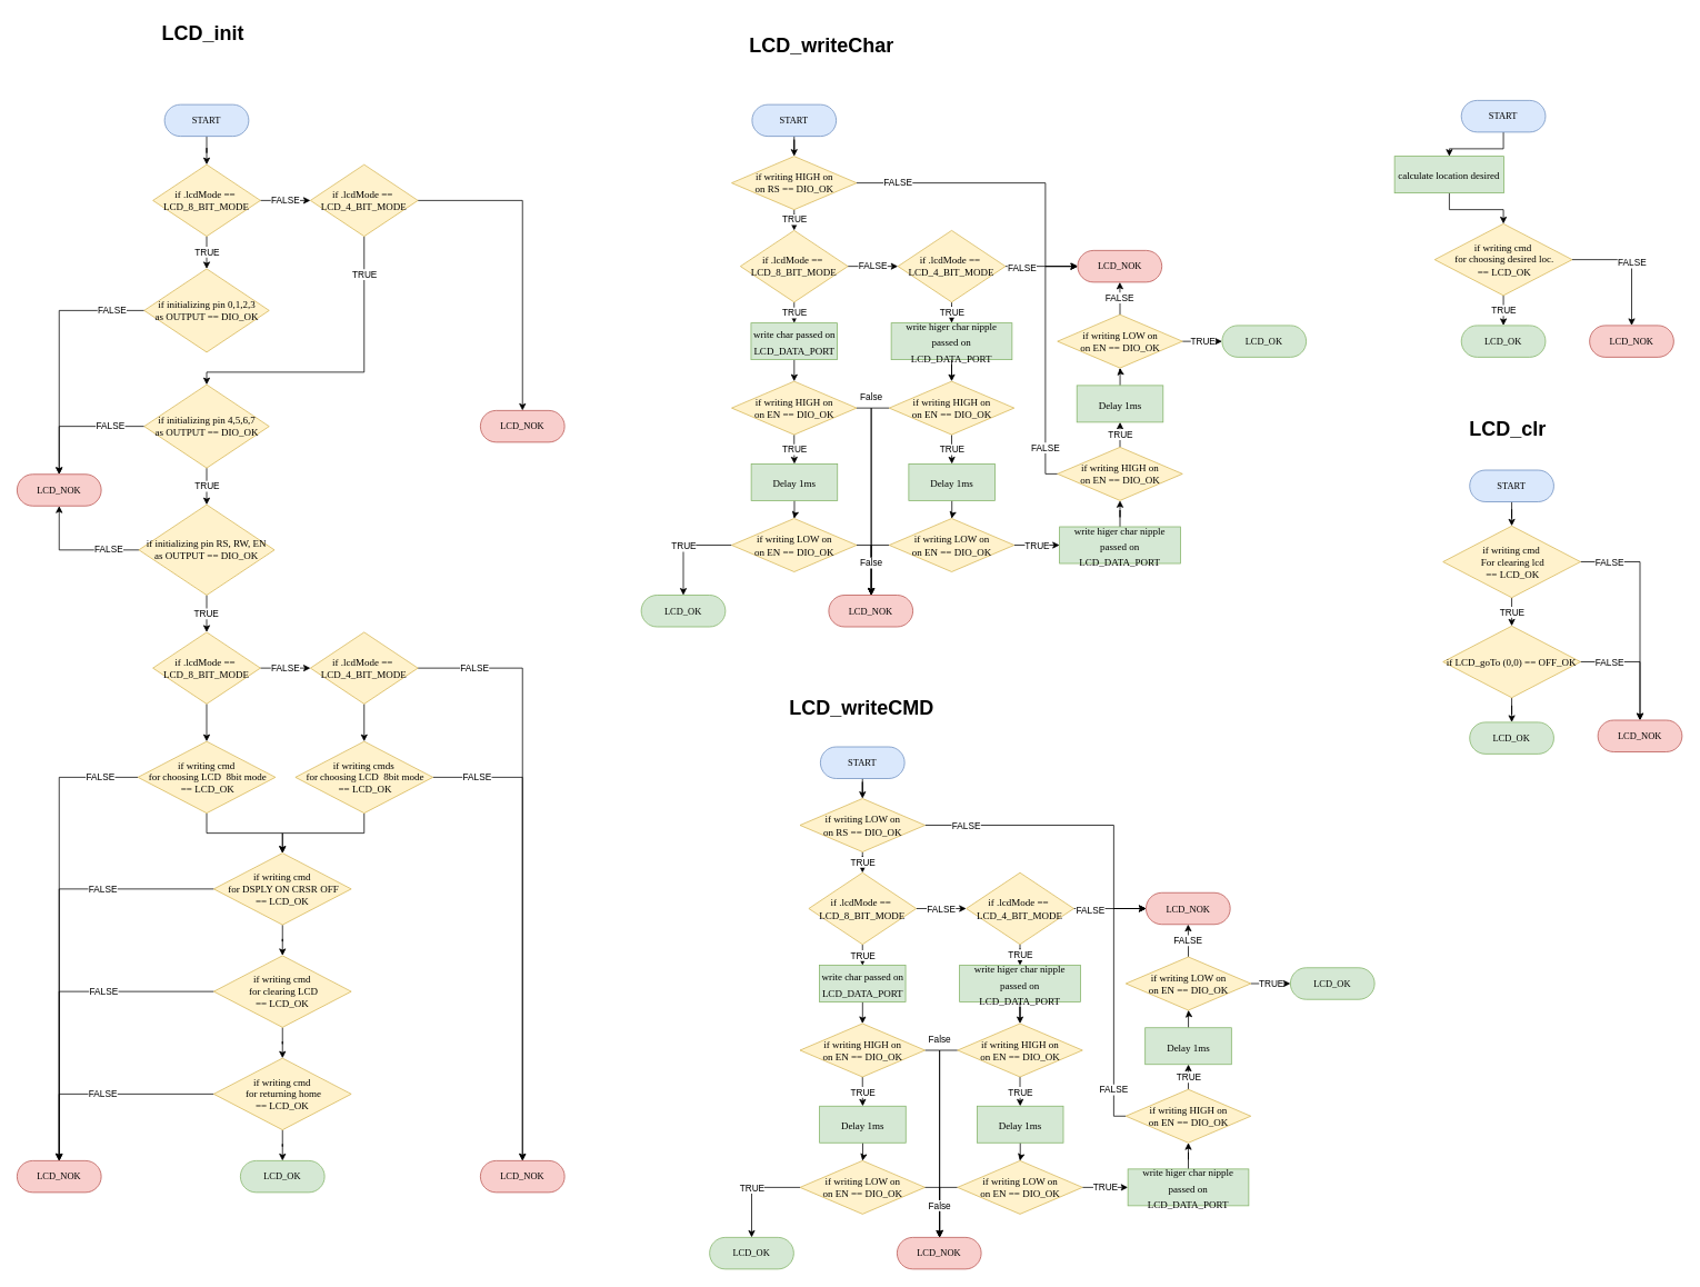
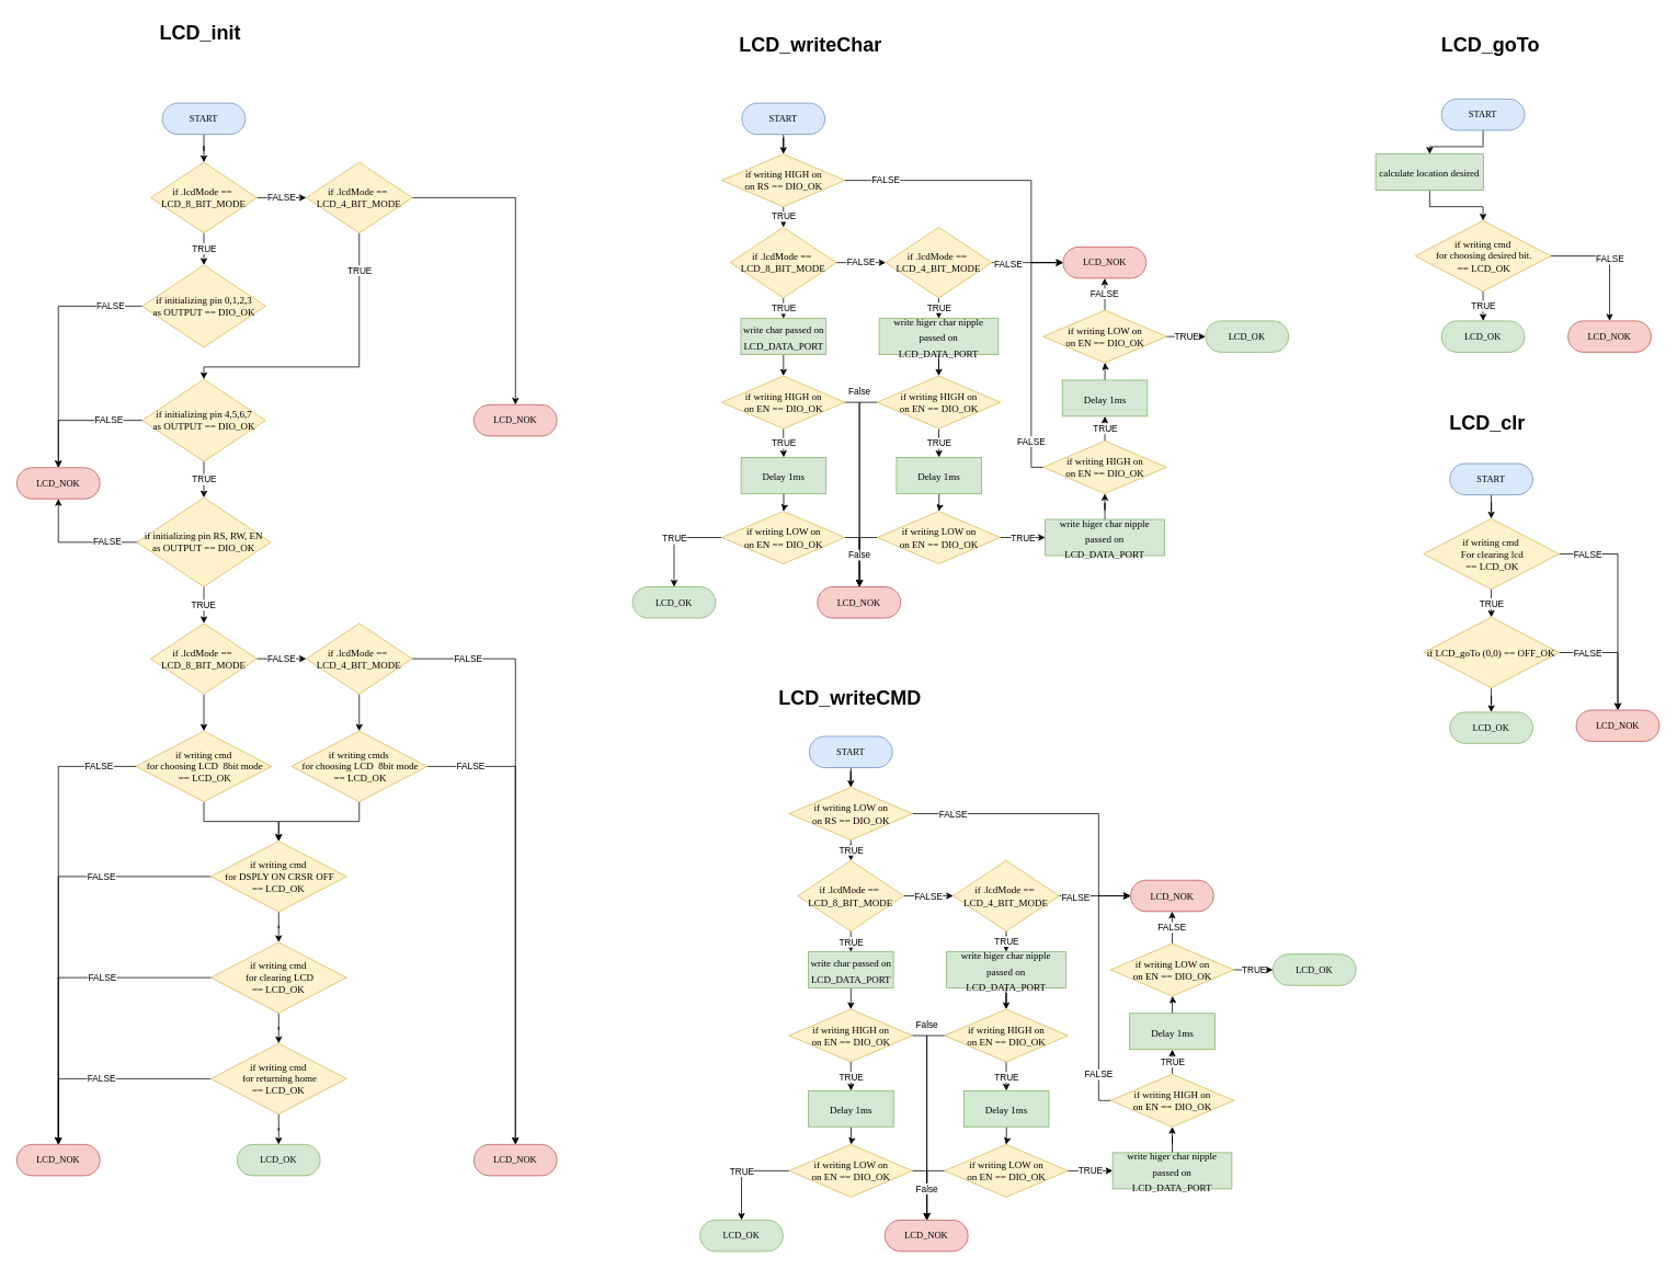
+ <mxCell id="157" value="&lt;h1&gt;LCD_goTo&lt;/h1&gt;" style="text;html=1;strokeColor=none;fillColor=none;spacing=5;spacingTop=-20;whiteSpace=wrap;overflow=hidden;rounded=0;" vertex="1" parent="1"><mxGeometry x="1747.63" y="34" width="132.37" height="42" as="geometry" /></mxCell>
- <mxCell id="140" value="if writing cmd&lt;br&gt;&amp;nbsp;for choosing desired loc.&lt;br&gt;&amp;nbsp;== LCD_OK" style="vsdxID=219;fillColor=#fff2cc;shape=stencil(UzV2Ls5ILEhVNTIoLinKz04tz0wpyVA1dlE1MsrMy0gtyiwBslSNXVWNndPyi1LTi/JL81Ig/IJEkEoQKze/DGRCBUSfAUiHkUElhGcK4bpBVOZk5iGpNEVVikeloQHZpsK0YlWLz1QgA+HFtMycHEgIIcujBwlQCBKcxq4A);strokeColor=#d6b656;spacingTop=-1;spacingBottom=-1;spacingLeft=-1;spacingRight=-1;points=[[0,0.5,0],[1,0.5,0],[0.5,0,0],[0.5,1,0]];labelBackgroundColor=none;rounded=1;html=1;whiteSpace=wrap;fontFamily=Calibri;" vertex="1" parent="1"><mxGeometry x="1721.12" y="268" width="165" height="86" as="geometry" /></mxCell>
+ <mxCell id="140" value="if writing cmd&lt;br&gt;&amp;nbsp;for choosing desired bit.&lt;br&gt;&amp;nbsp;== LCD_OK" style="vsdxID=219;fillColor=#fff2cc;shape=stencil(UzV2Ls5ILEhVNTIoLinKz04tz0wpyVA1dlE1MsrMy0gtyiwBslSNXVWNndPyi1LTi/JL81Ig/IJEkEoQKze/DGRCBUSfAUiHkUElhGcK4bpBVOZk5iGpNEVVikeloQHZpsK0YlWLz1QgA+HFtMycHEgIIcujBwlQCBKcxq4A);strokeColor=#d6b656;spacingTop=-1;spacingBottom=-1;spacingLeft=-1;spacingRight=-1;points=[[0,0.5,0],[1,0.5,0],[0.5,0,0],[0.5,1,0]];labelBackgroundColor=none;rounded=1;html=1;whiteSpace=wrap;fontFamily=Calibri;" vertex="1" parent="1"><mxGeometry x="1721.12" y="268" width="165" height="86" as="geometry" /></mxCell>
